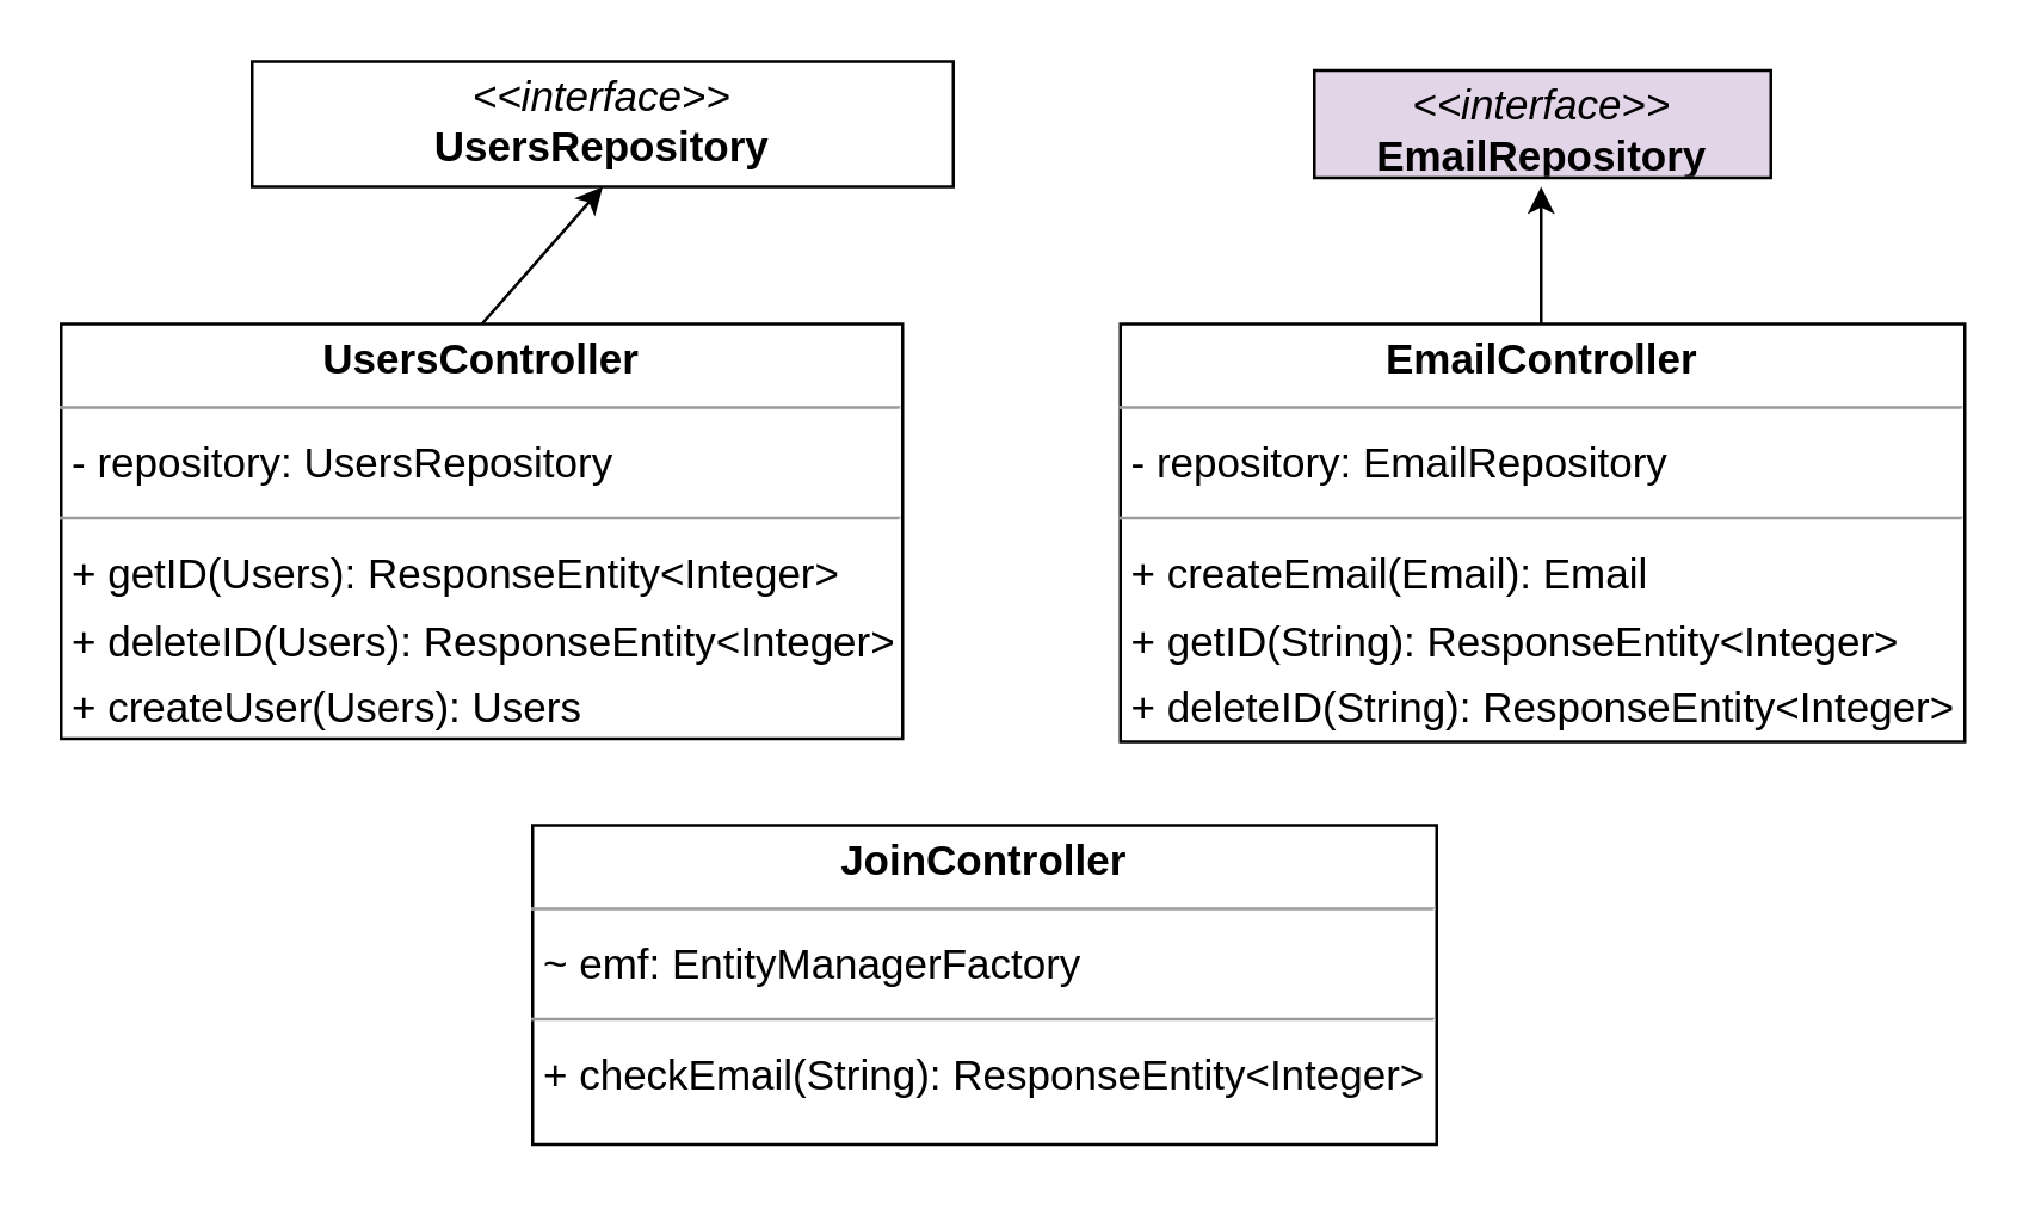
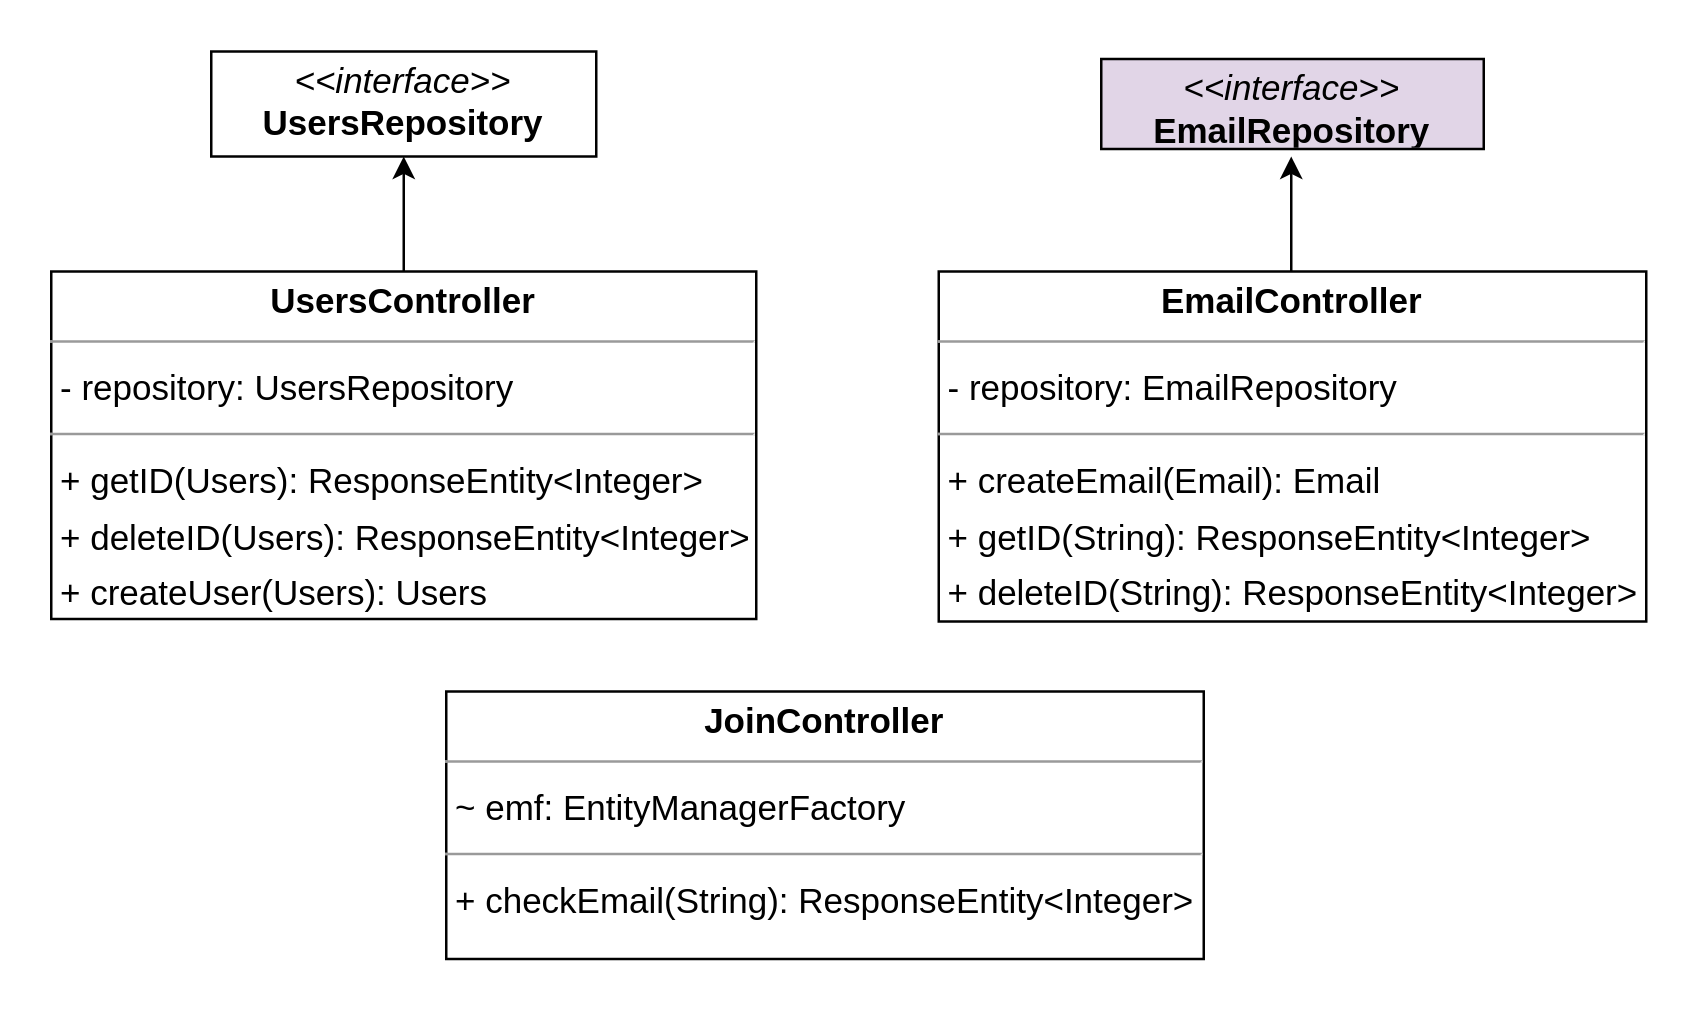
- <mxCell id="6" value="&lt;p style=&quot;margin:0px;margin-top:4px;text-align:center;&quot;&gt;&lt;i&gt;&amp;lt;&amp;lt;interface&amp;gt;&amp;gt;&lt;/i&gt;&lt;br/&gt;&lt;b&gt;UsersRepository&lt;/b&gt;&lt;/p&gt;&lt;hr size=&quot;1&quot;/&gt;" style="verticalAlign=top;align=left;overflow=fill;fontSize=14;fontFamily=Helvetica;html=1;rounded=0;shadow=0;comic=0;labelBackgroundColor=none;strokeWidth=1;" vertex="1" parent="1"><mxGeometry x="84" y="20" width="235" height="42" as="geometry" /></mxCell>
+ <mxCell id="6" value="&lt;p style=&quot;margin:0px;margin-top:4px;text-align:center;&quot;&gt;&lt;i&gt;&amp;lt;&amp;lt;interface&amp;gt;&amp;gt;&lt;/i&gt;&lt;br/&gt;&lt;b&gt;UsersRepository&lt;/b&gt;&lt;/p&gt;&lt;hr size=&quot;1&quot;/&gt;" style="verticalAlign=top;align=left;overflow=fill;fontSize=14;fontFamily=Helvetica;html=1;rounded=0;shadow=0;comic=0;labelBackgroundColor=none;strokeWidth=1;" vertex="1" parent="1"><mxGeometry x="84" y="20" width="154" height="42" as="geometry" /></mxCell>
